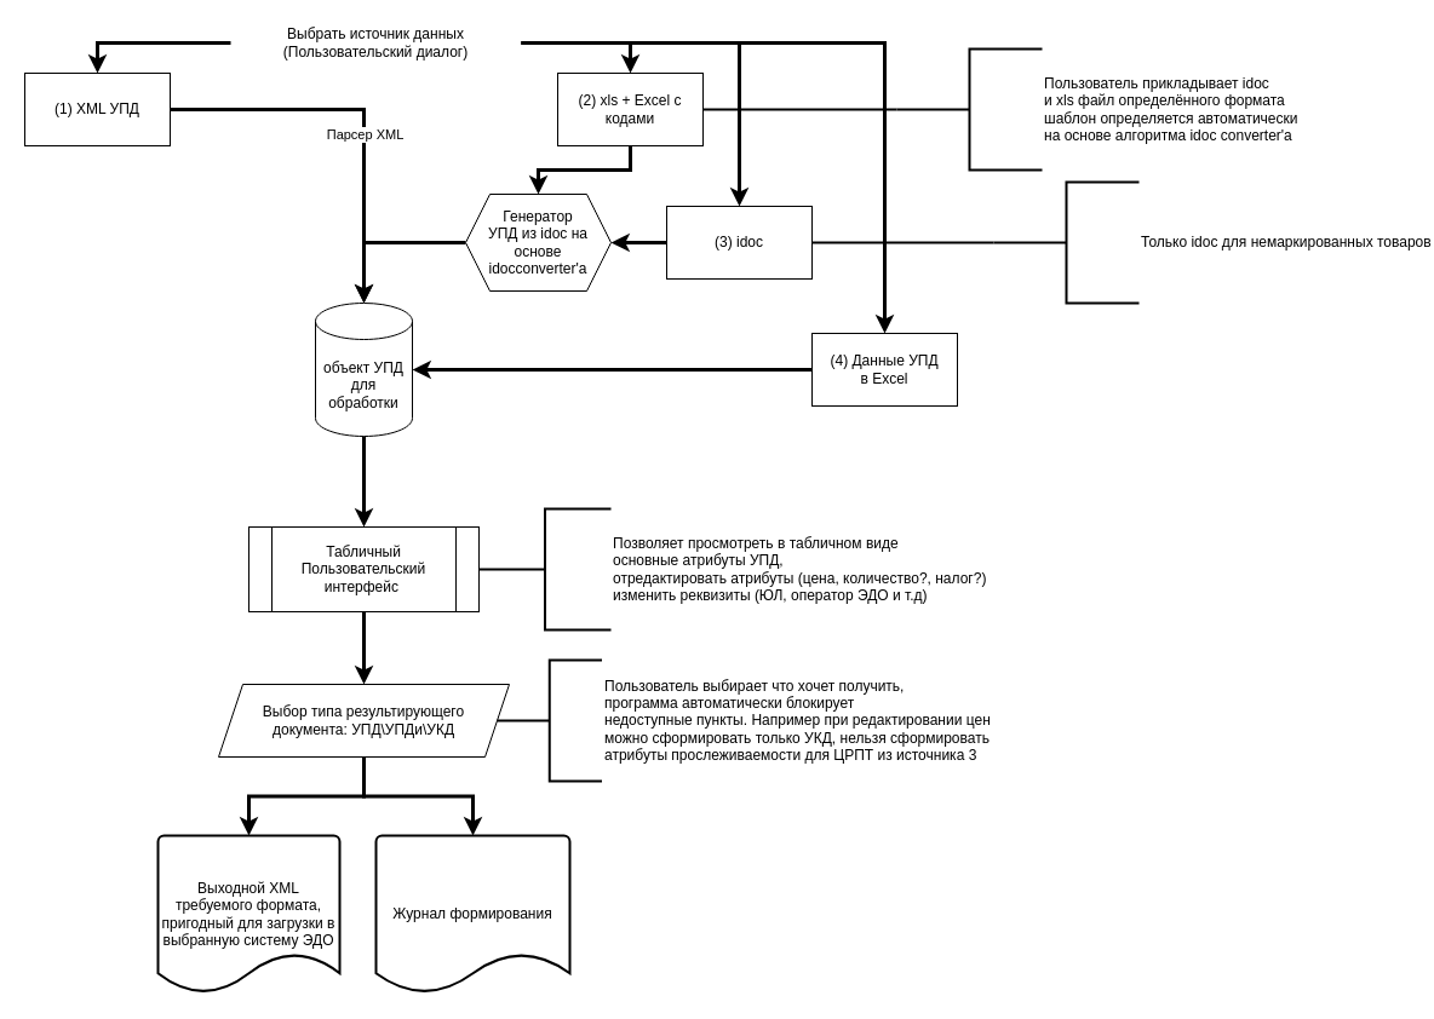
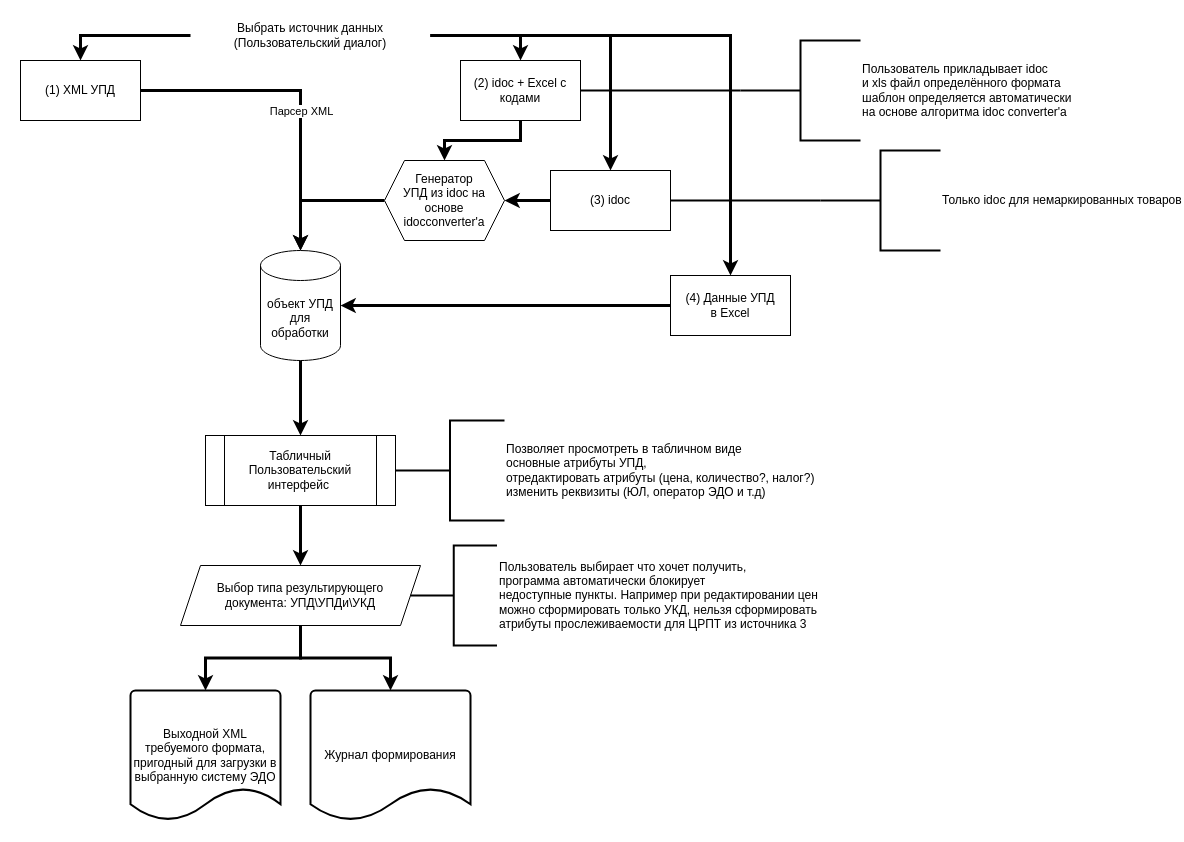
- <mxCell id="11" value="(2) xls + Excel с кодами" style="rounded=0;whiteSpace=wrap;html=1;" parent="1" vertex="1"><mxGeometry x="460" y="60" width="120" height="60" as="geometry" /></mxCell>
+ <mxCell id="11" value="(2) idoc + Excel с кодами" style="rounded=0;whiteSpace=wrap;html=1;" parent="1" vertex="1"><mxGeometry x="460" y="60" width="120" height="60" as="geometry" /></mxCell>
